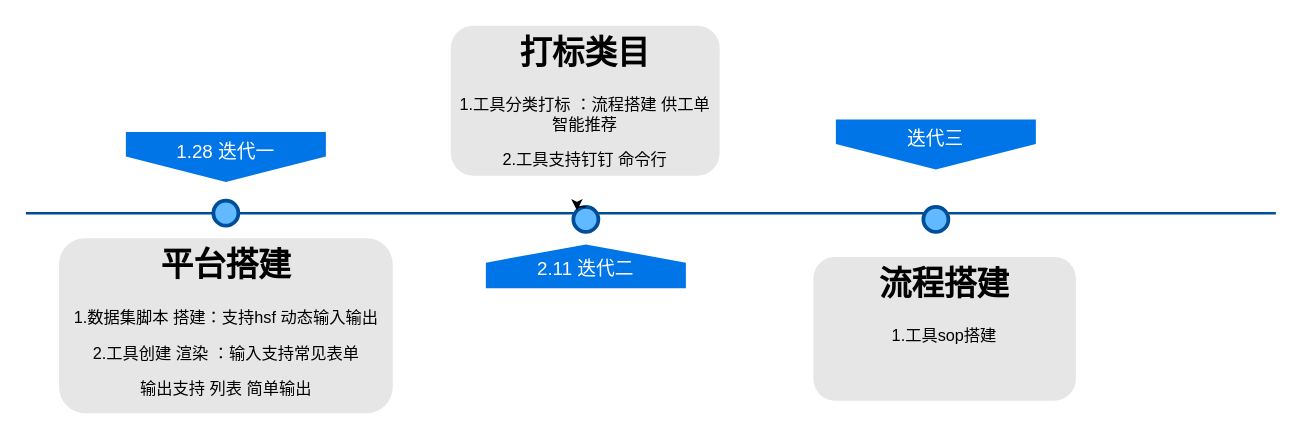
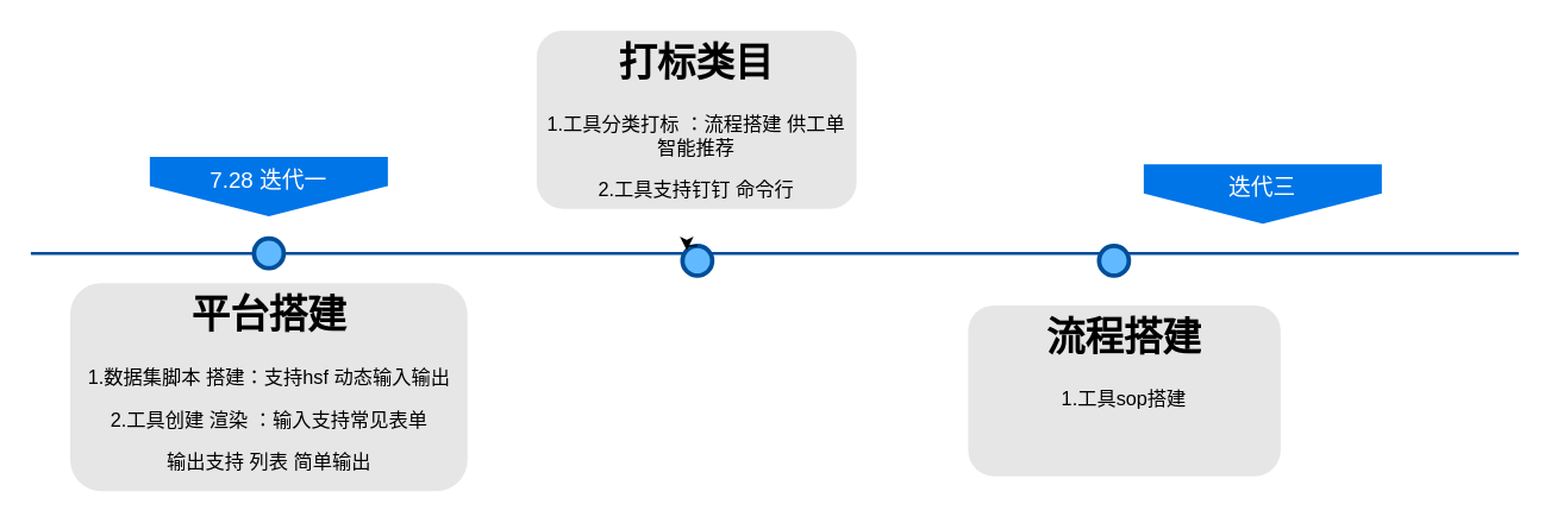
- <mxCell id="12" value="&amp;nbsp;迭代三&amp;nbsp;" style="shape=offPageConnector;whiteSpace=wrap;html=1;fillColor=#0075E8;fontSize=15;fontColor=#FFFFFF;size=0.509;verticalAlign=top;strokeColor=none;" vertex="1" parent="1"><mxGeometry x="668" y="95" width="160" height="40" as="geometry" /></mxCell>
+ <mxCell id="12" value="&amp;nbsp;迭代三&amp;nbsp;" style="shape=offPageConnector;whiteSpace=wrap;html=1;fillColor=#0075E8;fontSize=15;fontColor=#FFFFFF;size=0.509;verticalAlign=top;strokeColor=none;" vertex="1" parent="1"><mxGeometry x="768" y="110" width="160" height="40" as="geometry" /></mxCell>
- <mxCell id="3" value="1.28 迭代一" style="shape=offPageConnector;whiteSpace=wrap;html=1;fillColor=#0075E8;fontSize=15;fontColor=#FFFFFF;size=0.509;verticalAlign=top;strokeColor=none;" parent="1" vertex="1"><mxGeometry x="100" y="105" width="160" height="40" as="geometry" /></mxCell>
+ <mxCell id="3" value="7.28 迭代一" style="shape=offPageConnector;whiteSpace=wrap;html=1;fillColor=#0075E8;fontSize=15;fontColor=#FFFFFF;size=0.509;verticalAlign=top;strokeColor=none;" parent="1" vertex="1"><mxGeometry x="100" y="105" width="160" height="40" as="geometry" /></mxCell>
- <mxCell id="4" value="2.11 迭代二" style="shape=offPageConnector;whiteSpace=wrap;html=1;fillColor=#0075E8;fontSize=15;fontColor=#FFFFFF;size=0.418;flipV=1;verticalAlign=bottom;strokeColor=none;spacingBottom=4;" parent="1" vertex="1"><mxGeometry x="388" y="195" width="160" height="35" as="geometry" /></mxCell>
